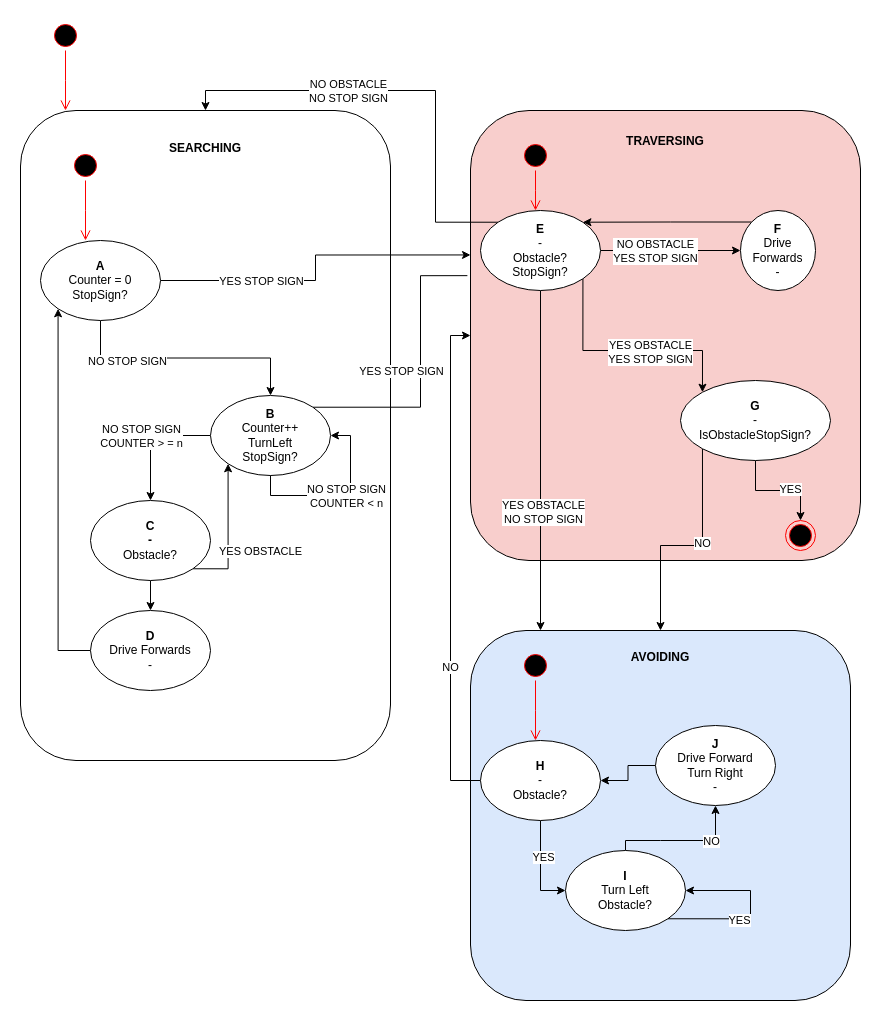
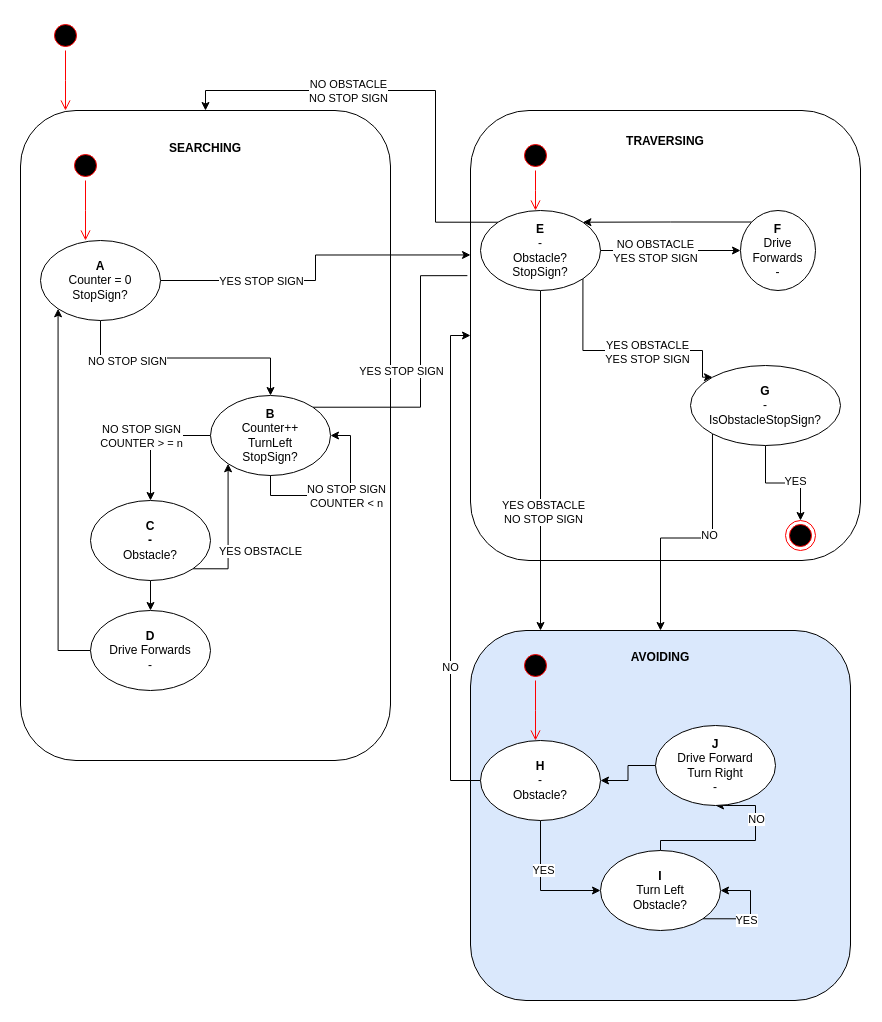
- <mxCell id="3" value="&lt;b&gt;TRAVERSING&lt;br&gt;&lt;/b&gt;&lt;br&gt;&lt;br&gt;&lt;br&gt;&lt;br&gt;&lt;br&gt;&lt;br&gt;&lt;br&gt;&lt;br&gt;&lt;br&gt;&lt;br&gt;&lt;br&gt;&lt;br&gt;&lt;br&gt;&lt;br&gt;&lt;br&gt;&lt;br&gt;&lt;br&gt;&lt;br&gt;&lt;br&gt;&lt;br&gt;&lt;br&gt;&lt;br&gt;&lt;br&gt;&lt;br&gt;&lt;br&gt;&lt;br&gt;&lt;br&gt;" style="rounded=1;whiteSpace=wrap;html=1;fillColor=#f8cecc;" parent="1" vertex="1"><mxGeometry x="470" y="110" width="390" height="450" as="geometry" /></mxCell>
+ <mxCell id="3" value="&lt;b&gt;TRAVERSING&lt;br&gt;&lt;/b&gt;&lt;br&gt;&lt;br&gt;&lt;br&gt;&lt;br&gt;&lt;br&gt;&lt;br&gt;&lt;br&gt;&lt;br&gt;&lt;br&gt;&lt;br&gt;&lt;br&gt;&lt;br&gt;&lt;br&gt;&lt;br&gt;&lt;br&gt;&lt;br&gt;&lt;br&gt;&lt;br&gt;&lt;br&gt;&lt;br&gt;&lt;br&gt;&lt;br&gt;&lt;br&gt;&lt;br&gt;&lt;br&gt;&lt;br&gt;&lt;br&gt;" style="rounded=1;whiteSpace=wrap;html=1;" parent="1" vertex="1"><mxGeometry x="470" y="110" width="390" height="450" as="geometry" /></mxCell>
- <mxCell id="45" value="&lt;b&gt;G&lt;/b&gt;&lt;br&gt;-&lt;br&gt;IsObstacleStopSign?" style="ellipse;whiteSpace=wrap;html=1;" parent="1" vertex="1"><mxGeometry x="680" y="380" width="150" height="80" as="geometry" /></mxCell>
+ <mxCell id="45" value="&lt;b&gt;G&lt;/b&gt;&lt;br&gt;-&lt;br&gt;IsObstacleStopSign?" style="ellipse;whiteSpace=wrap;html=1;" parent="1" vertex="1"><mxGeometry x="690" y="365" width="150" height="80" as="geometry" /></mxCell>
- <mxCell id="58" value="&lt;b&gt;I&lt;/b&gt;&lt;br&gt;Turn Left&lt;br&gt;Obstacle?" style="ellipse;whiteSpace=wrap;html=1;" parent="1" vertex="1"><mxGeometry x="565" y="850" width="120" height="80" as="geometry" /></mxCell>
+ <mxCell id="58" value="&lt;b&gt;I&lt;/b&gt;&lt;br&gt;Turn Left&lt;br&gt;Obstacle?" style="ellipse;whiteSpace=wrap;html=1;" parent="1" vertex="1"><mxGeometry x="600" y="850" width="120" height="80" as="geometry" /></mxCell>
